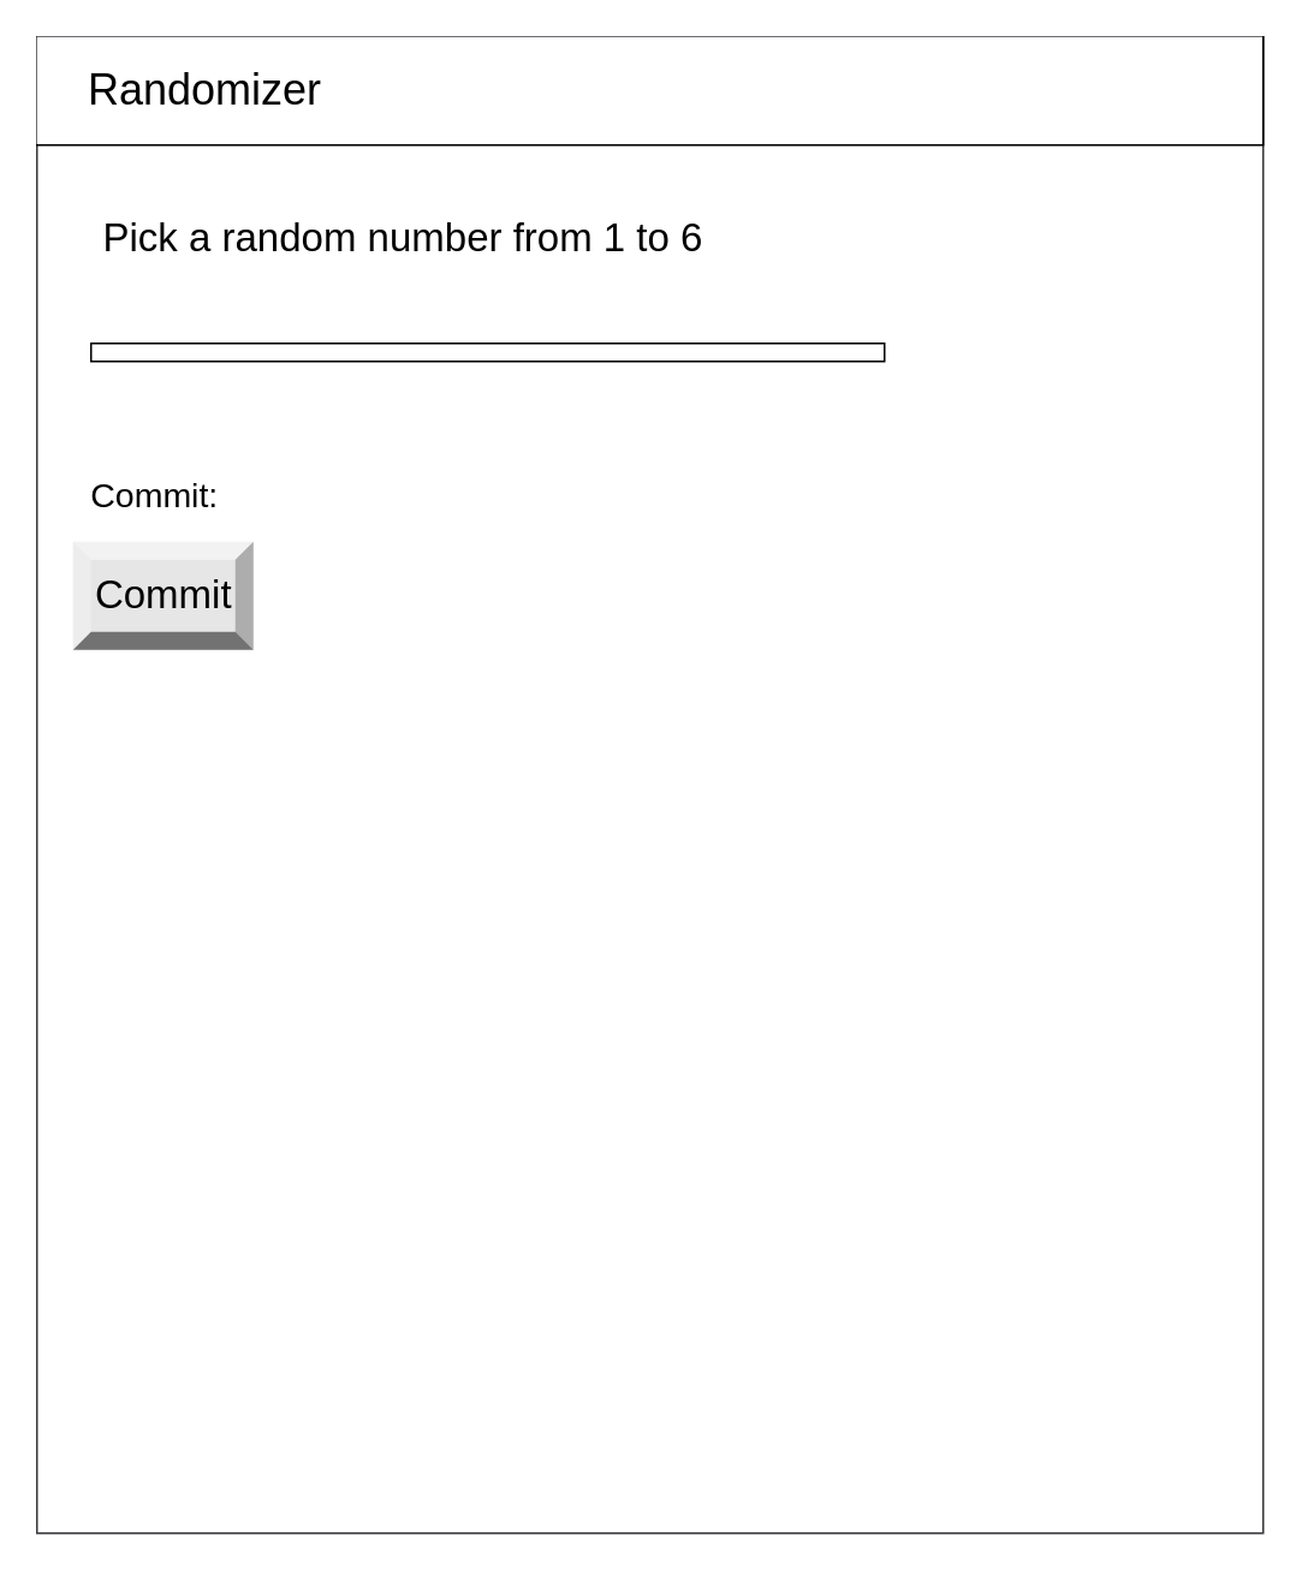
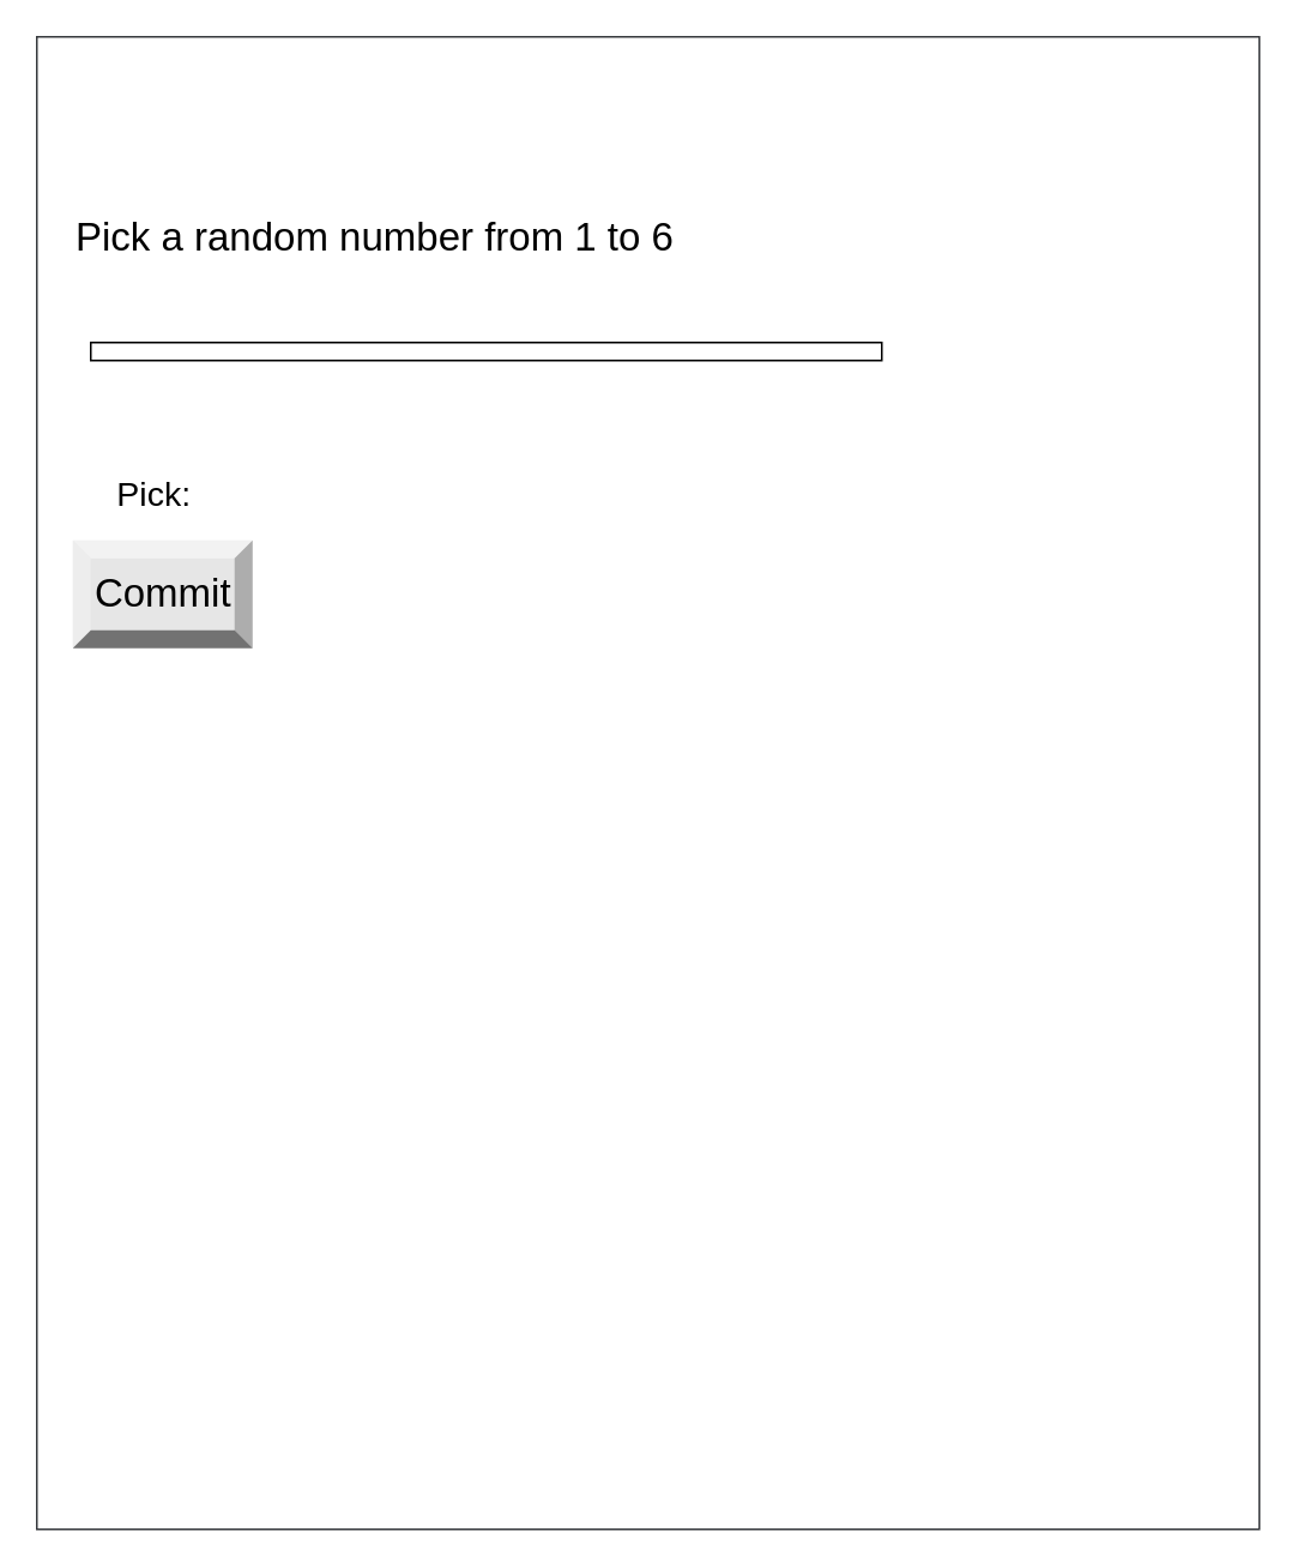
- <mxCell id="3" value="&lt;p style=&quot;line-height: 1.2&quot;&gt;&lt;span style=&quot;font-size: 24px&quot;&gt;&amp;nbsp; &amp;nbsp; Randomizer&lt;/span&gt;&lt;/p&gt;" style="shape=partialRectangle;whiteSpace=wrap;html=1;top=0;left=0;fillColor=#FFFFFF;align=left;fontColor=#000000;strokeColor=#000000;" vertex="1" parent="1"><mxGeometry x="20" y="20" width="680" height="60" as="geometry" /></mxCell>
- <mxCell id="4" value="&lt;font face=&quot;helvetica, arial, sans-serif&quot; style=&quot;font-size: 22px&quot;&gt;Pick a random number from 1 to 6&lt;/font&gt;" style="text;whiteSpace=wrap;html=1;fontSize=24;" vertex="1" parent="1"><mxGeometry x="55" y="110" width="360" height="50" as="geometry" /></mxCell>
+ <mxCell id="4" value="&lt;font face=&quot;helvetica, arial, sans-serif&quot; style=&quot;font-size: 22px&quot;&gt;Pick a random number from 1 to 6&lt;/font&gt;" style="text;whiteSpace=wrap;html=1;fontSize=24;" vertex="1" parent="1"><mxGeometry x="40" y="110" width="360" height="50" as="geometry" /></mxCell>
- <mxCell id="5" value="&lt;font style=&quot;font-size: 19px&quot;&gt;Commit:&lt;/font&gt;" style="text;html=1;resizable=0;autosize=1;align=center;verticalAlign=middle;points=[];fillColor=none;strokeColor=none;rounded=0;fontSize=18;" vertex="1" parent="1"><mxGeometry x="40" y="260" width="90" height="30" as="geometry" /></mxCell>
+ <mxCell id="5" value="&lt;font style=&quot;font-size: 19px&quot;&gt;Pick:&lt;/font&gt;" style="text;html=1;resizable=0;autosize=1;align=center;verticalAlign=middle;points=[];fillColor=none;strokeColor=none;rounded=0;fontSize=18;" vertex="1" parent="1"><mxGeometry x="40" y="260" width="90" height="30" as="geometry" /></mxCell>
